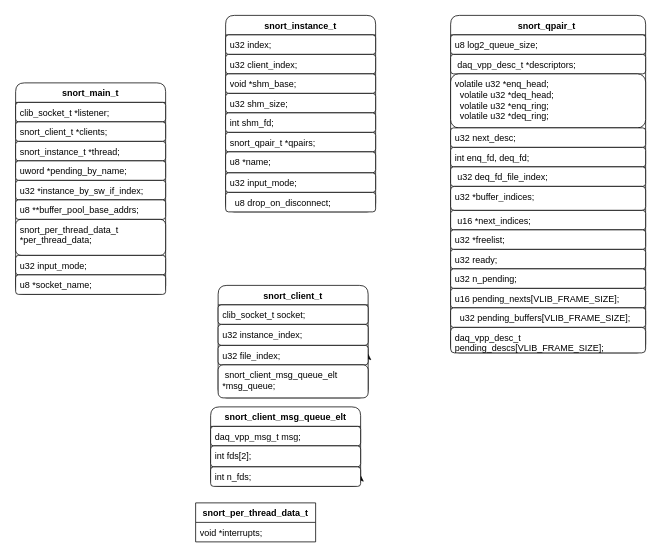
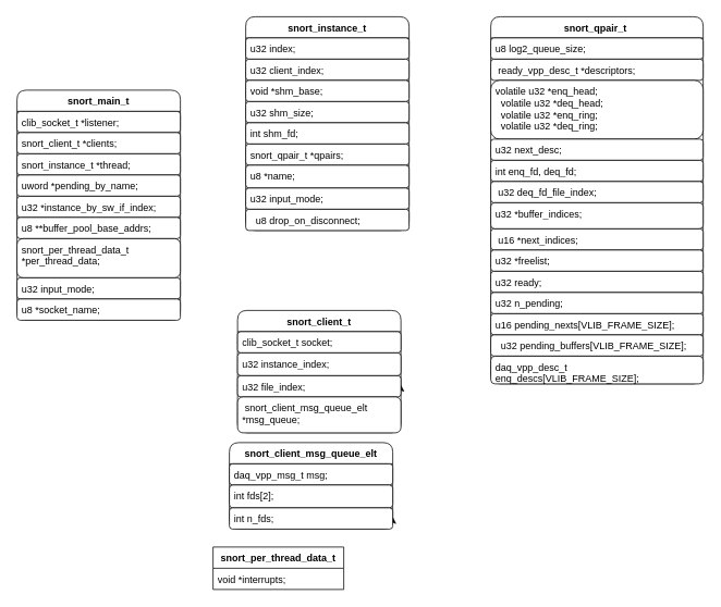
- <mxCell id="17" value="&amp;nbsp;daq_vpp_desc_t *descriptors;" style="text;strokeColor=default;fillColor=default;align=left;verticalAlign=top;spacingLeft=4;spacingRight=4;overflow=hidden;rotatable=0;points=[[0,0.5],[1,0.5]];portConstraint=eastwest;whiteSpace=wrap;html=1;rounded=1;" vertex="1" parent="15"><mxGeometry y="52" width="260" height="26" as="geometry" /></mxCell>
+ <mxCell id="17" value="&amp;nbsp;ready_vpp_desc_t *descriptors;" style="text;strokeColor=default;fillColor=default;align=left;verticalAlign=top;spacingLeft=4;spacingRight=4;overflow=hidden;rotatable=0;points=[[0,0.5],[1,0.5]];portConstraint=eastwest;whiteSpace=wrap;html=1;rounded=1;" vertex="1" parent="15"><mxGeometry y="52" width="260" height="26" as="geometry" /></mxCell>
- <mxCell id="29" value="daq_vpp_desc_t pending_descs[VLIB_FRAME_SIZE];" style="text;strokeColor=default;fillColor=default;align=left;verticalAlign=top;spacingLeft=4;spacingRight=4;overflow=hidden;rotatable=0;points=[[0,0.5],[1,0.5]];portConstraint=eastwest;whiteSpace=wrap;html=1;rounded=1;" vertex="1" parent="15"><mxGeometry y="416" width="260" height="34" as="geometry" /></mxCell>
+ <mxCell id="29" value="daq_vpp_desc_t enq_descs[VLIB_FRAME_SIZE];" style="text;strokeColor=default;fillColor=default;align=left;verticalAlign=top;spacingLeft=4;spacingRight=4;overflow=hidden;rotatable=0;points=[[0,0.5],[1,0.5]];portConstraint=eastwest;whiteSpace=wrap;html=1;rounded=1;" vertex="1" parent="15"><mxGeometry y="416" width="260" height="34" as="geometry" /></mxCell>
